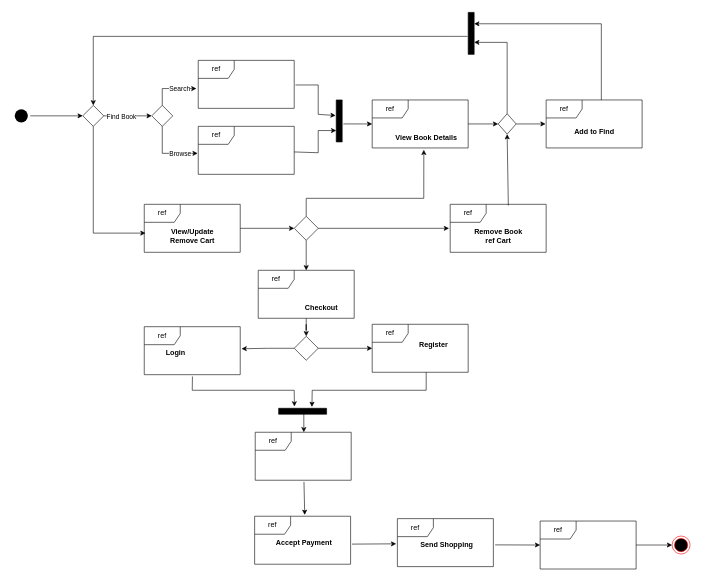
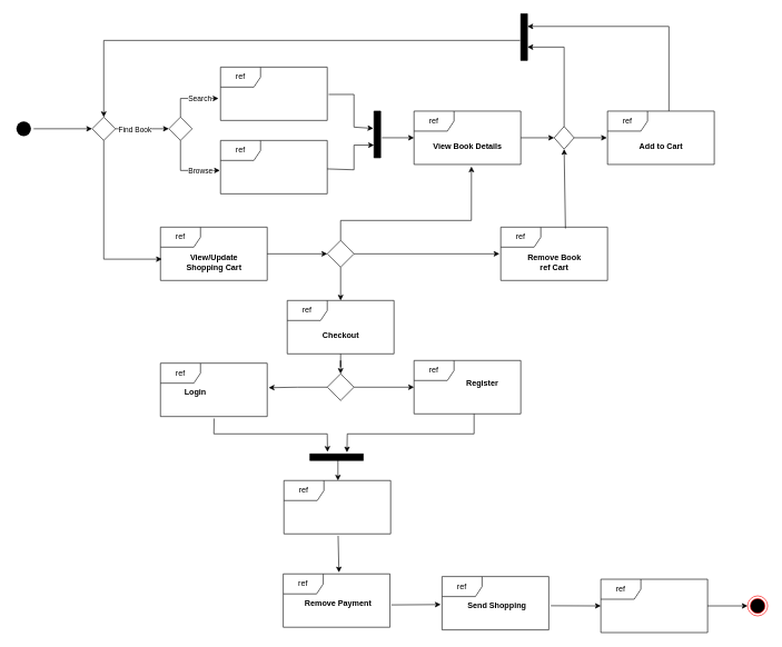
- <mxCell id="23" value="Add to Find" style="text;align=center;fontStyle=1;verticalAlign=middle;spacingLeft=3;spacingRight=3;strokeColor=none;rotatable=0;points=[[0,0.5],[1,0.5]];portConstraint=eastwest;html=1;" vertex="1" parent="1"><mxGeometry x="950" y="206" width="80" height="26" as="geometry" /></mxCell>
+ <mxCell id="23" value="Add to Cart" style="text;align=center;fontStyle=1;verticalAlign=middle;spacingLeft=3;spacingRight=3;strokeColor=none;rotatable=0;points=[[0,0.5],[1,0.5]];portConstraint=eastwest;html=1;" vertex="1" parent="1"><mxGeometry x="950" y="206" width="80" height="26" as="geometry" /></mxCell>
- <mxCell id="20" value="View Book Details" style="text;align=center;fontStyle=1;verticalAlign=middle;spacingLeft=3;spacingRight=3;strokeColor=none;rotatable=0;points=[[0,0.5],[1,0.5]];portConstraint=eastwest;html=1;" vertex="1" parent="1"><mxGeometry x="670" y="216" width="80" height="26" as="geometry" /></mxCell>
+ <mxCell id="20" value="View Book Details" style="text;align=center;fontStyle=1;verticalAlign=middle;spacingLeft=3;spacingRight=3;strokeColor=none;rotatable=0;points=[[0,0.5],[1,0.5]];portConstraint=eastwest;html=1;" vertex="1" parent="1"><mxGeometry x="660" y="206" width="80" height="26" as="geometry" /></mxCell>
- <mxCell id="31" value="View/Update&lt;br&gt;Remove Cart" style="text;align=center;fontStyle=1;verticalAlign=middle;spacingLeft=3;spacingRight=3;strokeColor=none;rotatable=0;points=[[0,0.5],[1,0.5]];portConstraint=eastwest;html=1;" vertex="1" parent="1"><mxGeometry x="280" y="380" width="80" height="26" as="geometry" /></mxCell>
+ <mxCell id="31" value="View/Update&lt;br&gt;Shopping Cart" style="text;align=center;fontStyle=1;verticalAlign=middle;spacingLeft=3;spacingRight=3;strokeColor=none;rotatable=0;points=[[0,0.5],[1,0.5]];portConstraint=eastwest;html=1;" vertex="1" parent="1"><mxGeometry x="280" y="380" width="80" height="26" as="geometry" /></mxCell>
- <mxCell id="42" value="Checkout" style="text;align=center;fontStyle=1;verticalAlign=middle;spacingLeft=3;spacingRight=3;strokeColor=none;rotatable=0;points=[[0,0.5],[1,0.5]];portConstraint=eastwest;html=1;" vertex="1" parent="1"><mxGeometry x="495" y="500" width="80" height="26" as="geometry" /></mxCell>
+ <mxCell id="42" value="Checkout" style="text;align=center;fontStyle=1;verticalAlign=middle;spacingLeft=3;spacingRight=3;strokeColor=none;rotatable=0;points=[[0,0.5],[1,0.5]];portConstraint=eastwest;html=1;" vertex="1" parent="1"><mxGeometry x="470" y="490" width="80" height="26" as="geometry" /></mxCell>
- <mxCell id="56" value="Accept Payment" style="text;align=center;fontStyle=1;verticalAlign=middle;spacingLeft=3;spacingRight=3;strokeColor=none;rotatable=0;points=[[0,0.5],[1,0.5]];portConstraint=eastwest;html=1;" vertex="1" parent="1"><mxGeometry x="466" y="891" width="80" height="26" as="geometry" /></mxCell>
+ <mxCell id="56" value="Remove Payment" style="text;align=center;fontStyle=1;verticalAlign=middle;spacingLeft=3;spacingRight=3;strokeColor=none;rotatable=0;points=[[0,0.5],[1,0.5]];portConstraint=eastwest;html=1;" vertex="1" parent="1"><mxGeometry x="466" y="891" width="80" height="26" as="geometry" /></mxCell>
